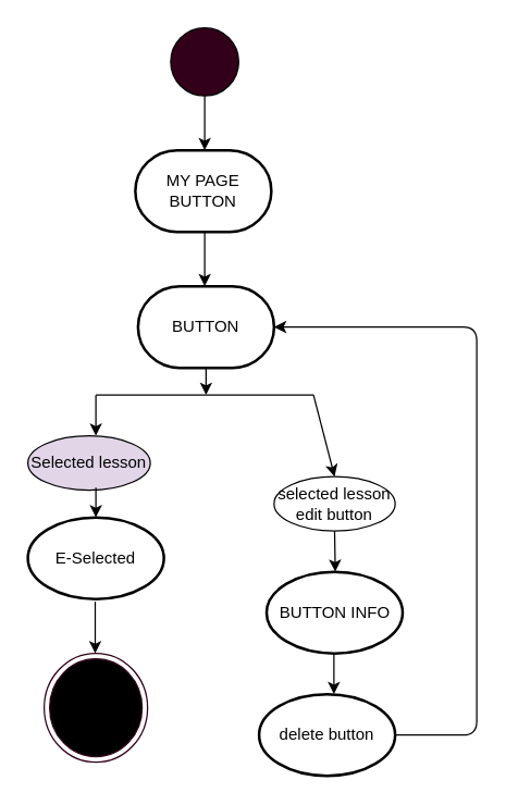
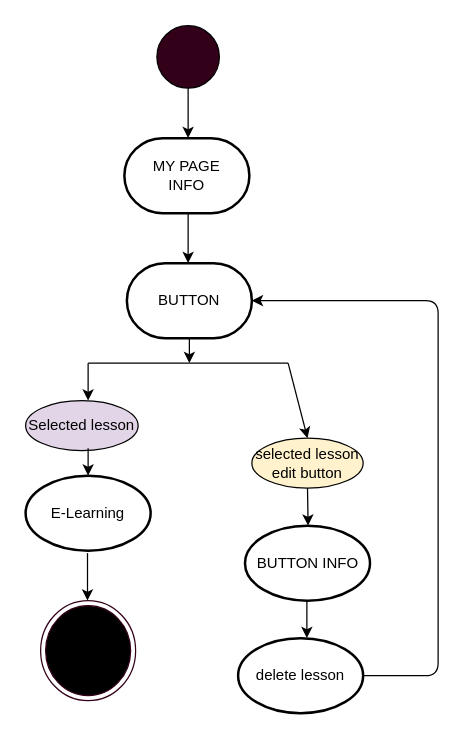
- <mxCell id="3" value="MY PAGE&lt;br&gt;BUTTON" style="strokeWidth=2;html=1;shape=mxgraph.flowchart.terminator;whiteSpace=wrap;" vertex="1" parent="1"><mxGeometry x="99" y="110" width="100" height="60" as="geometry" /></mxCell>
+ <mxCell id="3" value="MY PAGE&lt;br&gt;INFO" style="strokeWidth=2;html=1;shape=mxgraph.flowchart.terminator;whiteSpace=wrap;" vertex="1" parent="1"><mxGeometry x="99" y="110" width="100" height="60" as="geometry" /></mxCell>
- <mxCell id="12" value="selected lesson edit button" style="ellipse;whiteSpace=wrap;html=1;" vertex="1" parent="1"><mxGeometry x="201" y="350" width="89" height="40" as="geometry" /></mxCell>
+ <mxCell id="12" value="selected lesson edit button" style="ellipse;whiteSpace=wrap;html=1;fillColor=#fff2cc;" vertex="1" parent="1"><mxGeometry x="201" y="350" width="89" height="40" as="geometry" /></mxCell>
- <mxCell id="13" value="E-Selected" style="strokeWidth=2;html=1;shape=mxgraph.flowchart.start_1;whiteSpace=wrap;" vertex="1" parent="1"><mxGeometry x="20" y="380" width="100" height="60" as="geometry" /></mxCell>
+ <mxCell id="13" value="E-Learning" style="strokeWidth=2;html=1;shape=mxgraph.flowchart.start_1;whiteSpace=wrap;" vertex="1" parent="1"><mxGeometry x="20" y="380" width="100" height="60" as="geometry" /></mxCell>
- <mxCell id="21" value="delete button" style="strokeWidth=2;html=1;shape=mxgraph.flowchart.start_1;whiteSpace=wrap;" vertex="1" parent="1"><mxGeometry x="190" y="510" width="100" height="60" as="geometry" /></mxCell>
+ <mxCell id="21" value="delete lesson" style="strokeWidth=2;html=1;shape=mxgraph.flowchart.start_1;whiteSpace=wrap;" vertex="1" parent="1"><mxGeometry x="190" y="510" width="100" height="60" as="geometry" /></mxCell>
